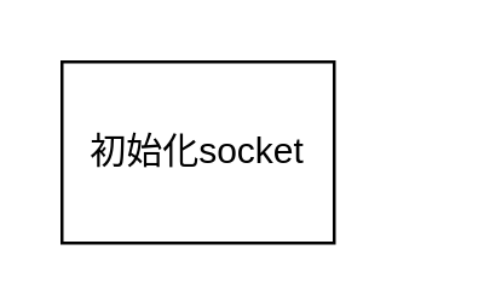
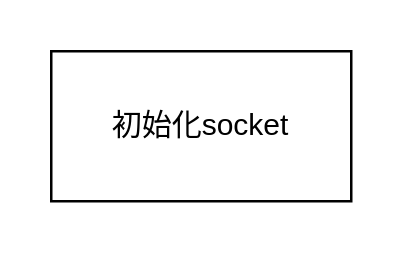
- <mxCell id="2" value="初始化socket" style="rounded=0;whiteSpace=wrap;html=1;" vertex="1" parent="1"><mxGeometry x="20" y="20" width="90" height="60" as="geometry" /></mxCell>
+ <mxCell id="2" value="初始化socket" style="rounded=0;whiteSpace=wrap;html=1;" vertex="1" parent="1"><mxGeometry x="20" y="20" width="120" height="60" as="geometry" /></mxCell>
